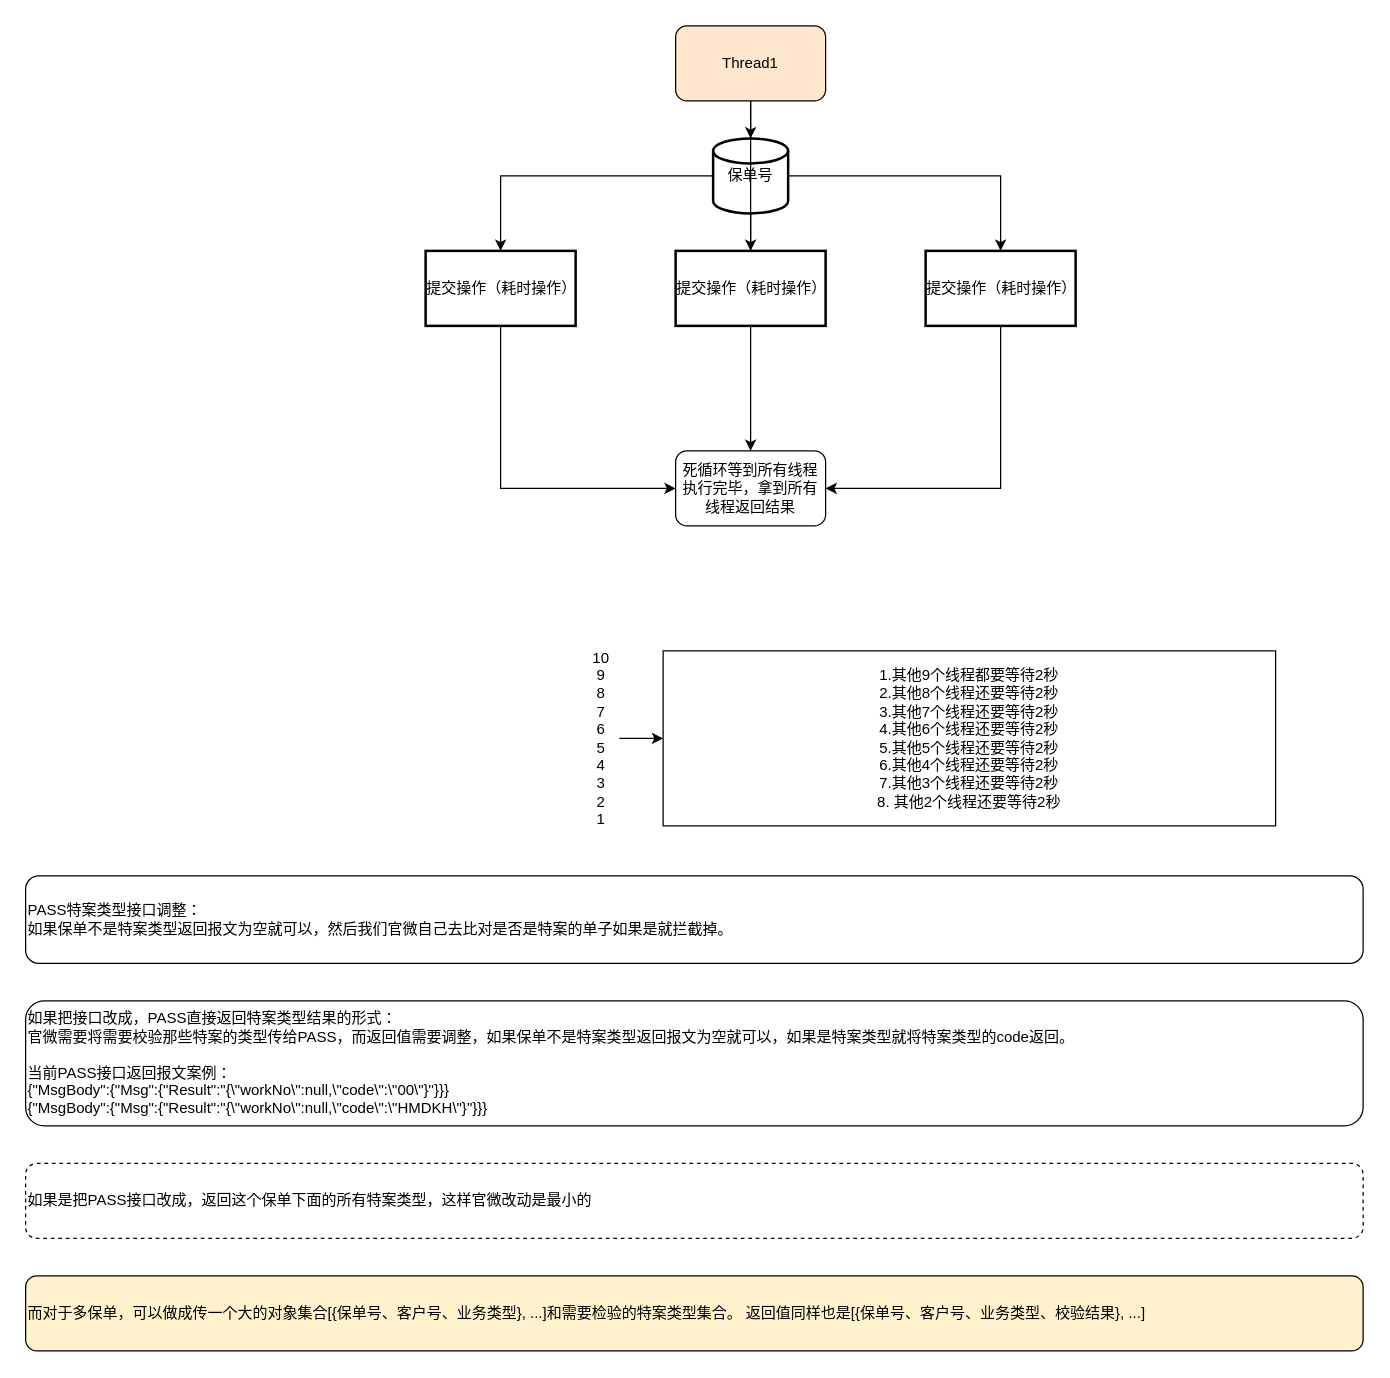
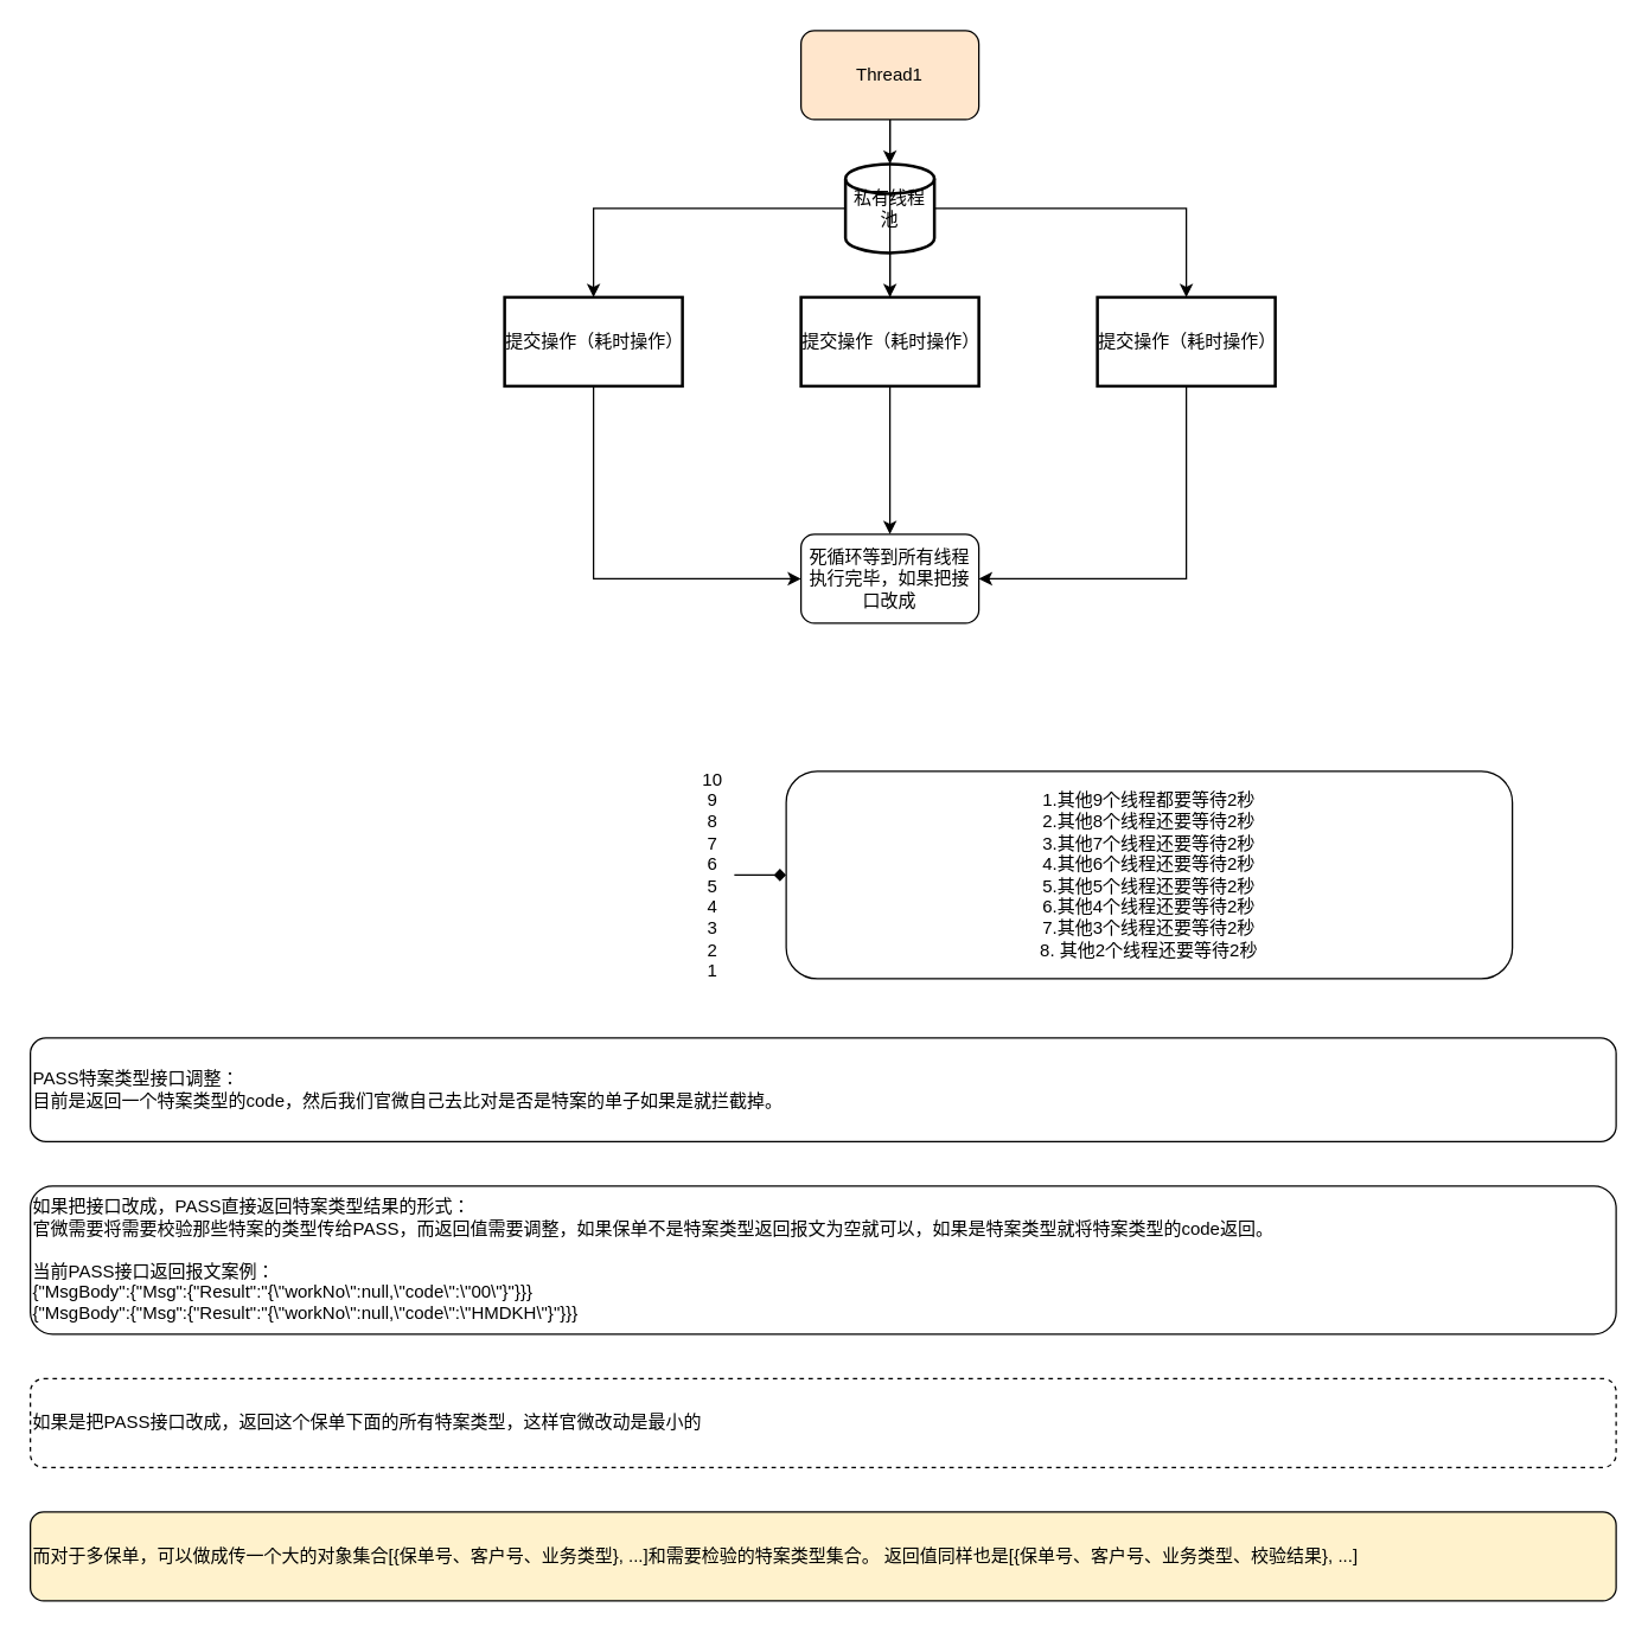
- <mxCell id="8" value="保单号" style="strokeWidth=2;html=1;shape=mxgraph.flowchart.database;whiteSpace=wrap;" parent="1" vertex="1"><mxGeometry x="570" y="110" width="60" height="60" as="geometry" /></mxCell>
+ <mxCell id="8" value="私有线程池" style="strokeWidth=2;html=1;shape=mxgraph.flowchart.database;whiteSpace=wrap;" parent="1" vertex="1"><mxGeometry x="570" y="110" width="60" height="60" as="geometry" /></mxCell>
- <mxCell id="9" value="死循环等到所有线程执行完毕，拿到所有线程返回结果" style="whiteSpace=wrap;html=1;rounded=1;" parent="1" vertex="1"><mxGeometry x="540" y="360" width="120" height="60" as="geometry" /></mxCell>
+ <mxCell id="9" value="死循环等到所有线程执行完毕，如果把接口改成" style="whiteSpace=wrap;html=1;rounded=1;" parent="1" vertex="1"><mxGeometry x="540" y="360" width="120" height="60" as="geometry" /></mxCell>
- <mxCell id="16" value="" style="edgeStyle=orthogonalEdgeStyle;rounded=0;orthogonalLoop=1;jettySize=auto;html=1;" parent="1" source="17" target="18" edge="1"><mxGeometry relative="1" as="geometry" /></mxCell>
+ <mxCell id="16" value="" style="edgeStyle=orthogonalEdgeStyle;rounded=0;orthogonalLoop=1;jettySize=auto;html=1;endArrow=diamond;" parent="1" source="17" target="18" edge="1"><mxGeometry relative="1" as="geometry" /></mxCell>
- <mxCell id="18" value="1.其他9个线程都要等待2秒&lt;br&gt;2.其他8个线程还要等待2秒&lt;br&gt;3.其他7个线程还要等待2秒&lt;br&gt;4.其他6个线程还要等待2秒&lt;br&gt;5.其他5个线程还要等待2秒&lt;br&gt;6.其他4个线程还要等待2秒&lt;br&gt;7.其他3个线程还要等待2秒&lt;br&gt;8. 其他2个线程还要等待2秒" style="whiteSpace=wrap;html=1;" parent="1" vertex="1"><mxGeometry x="530" y="520" width="490" height="140" as="geometry" /></mxCell>
+ <mxCell id="18" value="1.其他9个线程都要等待2秒&lt;br&gt;2.其他8个线程还要等待2秒&lt;br&gt;3.其他7个线程还要等待2秒&lt;br&gt;4.其他6个线程还要等待2秒&lt;br&gt;5.其他5个线程还要等待2秒&lt;br&gt;6.其他4个线程还要等待2秒&lt;br&gt;7.其他3个线程还要等待2秒&lt;br&gt;8. 其他2个线程还要等待2秒" style="whiteSpace=wrap;html=1;rounded=1;" parent="1" vertex="1"><mxGeometry x="530" y="520" width="490" height="140" as="geometry" /></mxCell>
- <mxCell id="20" value="&lt;div&gt;&lt;span&gt;PASS特案类型接口调整：&lt;/span&gt;&lt;/div&gt;&lt;div&gt;&lt;span&gt;如果保单不是特案类型返回报文为空就可以，然后我们官微自己去比对是否是特案的单子如果是就拦截掉。&lt;/span&gt;&lt;/div&gt;" style="rounded=1;whiteSpace=wrap;html=1;align=left;" parent="1" vertex="1"><mxGeometry x="20" y="700" width="1070" height="70" as="geometry" /></mxCell>
+ <mxCell id="20" value="&lt;div&gt;&lt;span&gt;PASS特案类型接口调整：&lt;/span&gt;&lt;/div&gt;&lt;div&gt;&lt;span&gt;目前是返回一个特案类型的code，然后我们官微自己去比对是否是特案的单子如果是就拦截掉。&lt;/span&gt;&lt;/div&gt;" style="rounded=1;whiteSpace=wrap;html=1;align=left;" parent="1" vertex="1"><mxGeometry x="20" y="700" width="1070" height="70" as="geometry" /></mxCell>
